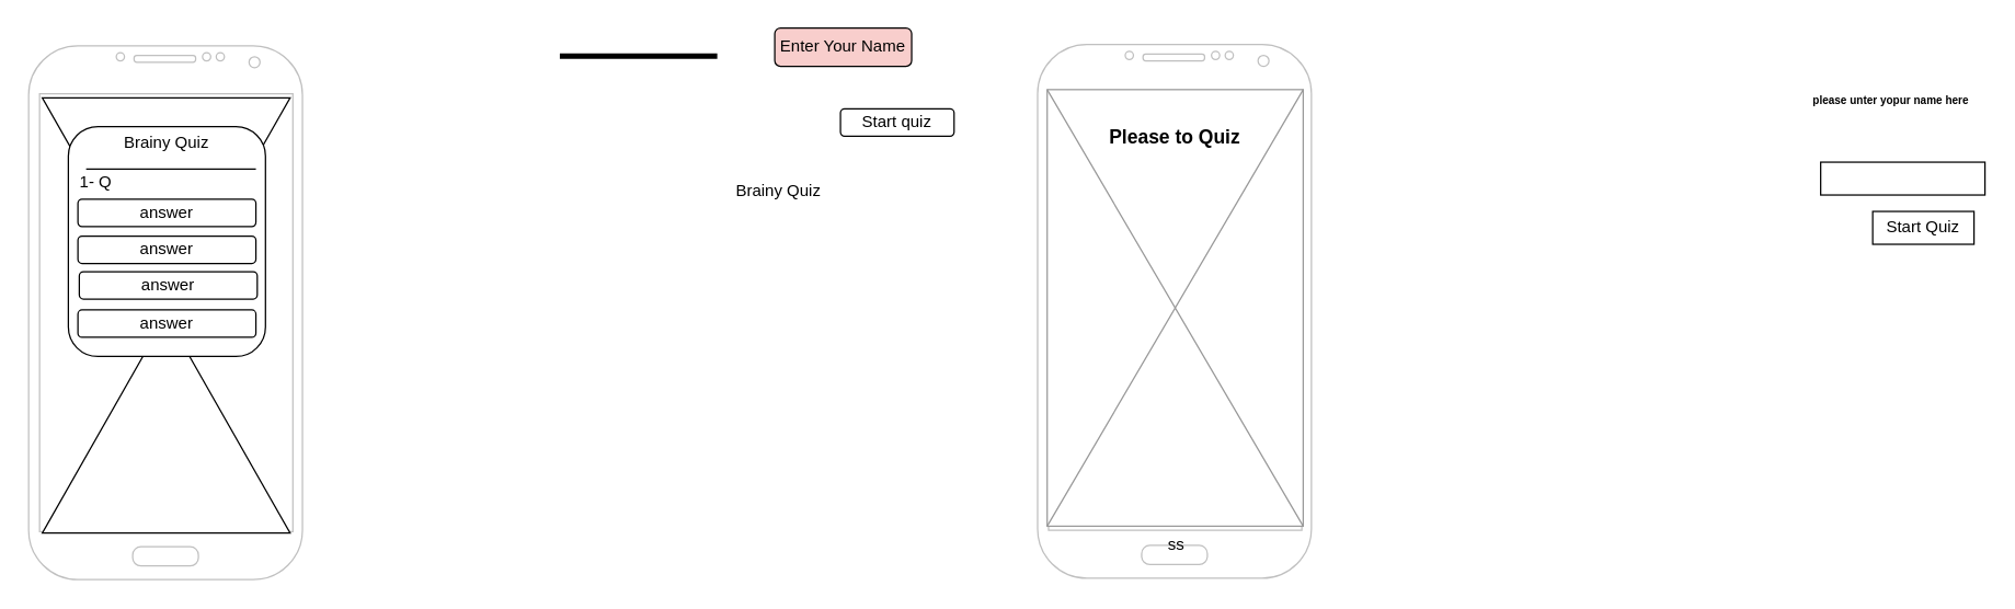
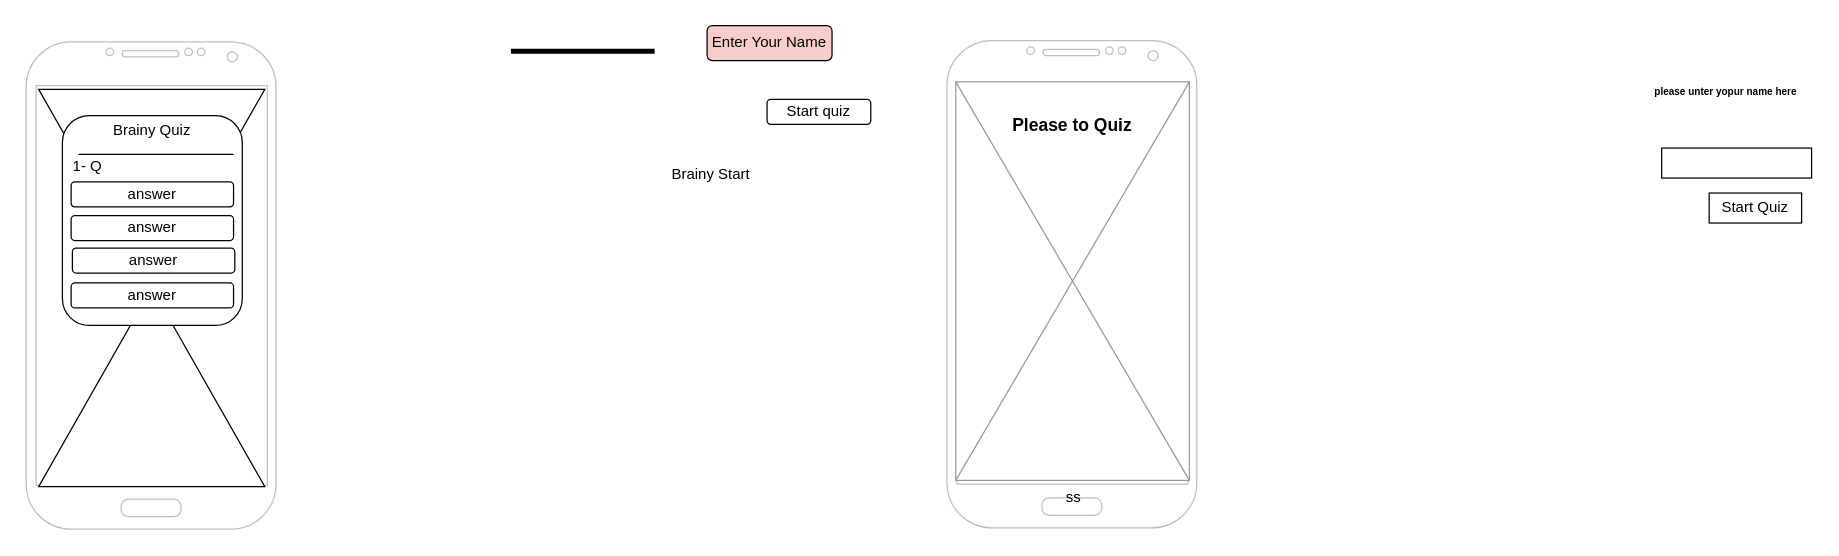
- <mxCell id="17" value="Brainy Quiz" style="shape=partialRectangle;connectable=0;fillColor=none;top=0;left=0;bottom=0;right=0;align=left;spacingLeft=6;overflow=hidden;" vertex="1" parent="15"><mxGeometry x="30" width="150" height="30" as="geometry"><mxRectangle width="150" height="30" as="alternateBounds" /></mxGeometry></mxCell>
+ <mxCell id="17" value="Brainy Start" style="shape=partialRectangle;connectable=0;fillColor=none;top=0;left=0;bottom=0;right=0;align=left;spacingLeft=6;overflow=hidden;" vertex="1" parent="15"><mxGeometry x="30" width="150" height="30" as="geometry"><mxRectangle width="150" height="30" as="alternateBounds" /></mxGeometry></mxCell>
